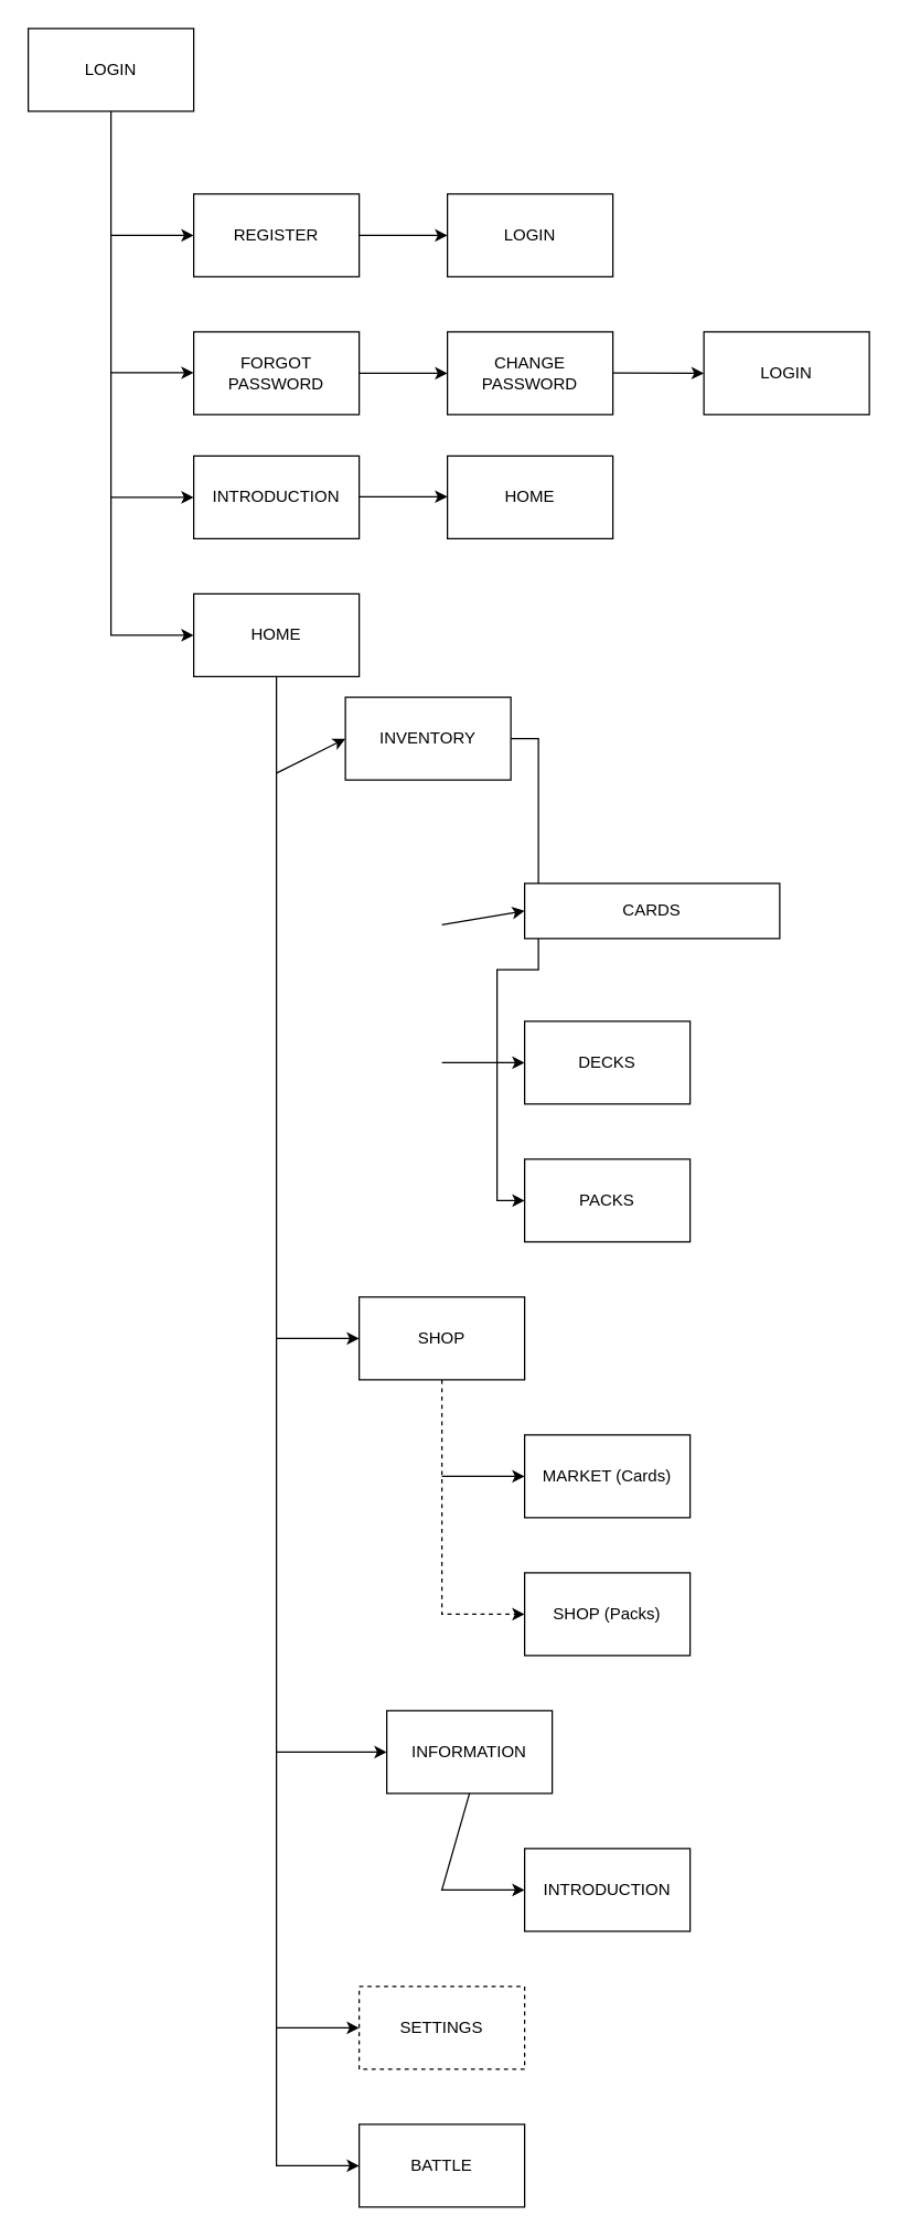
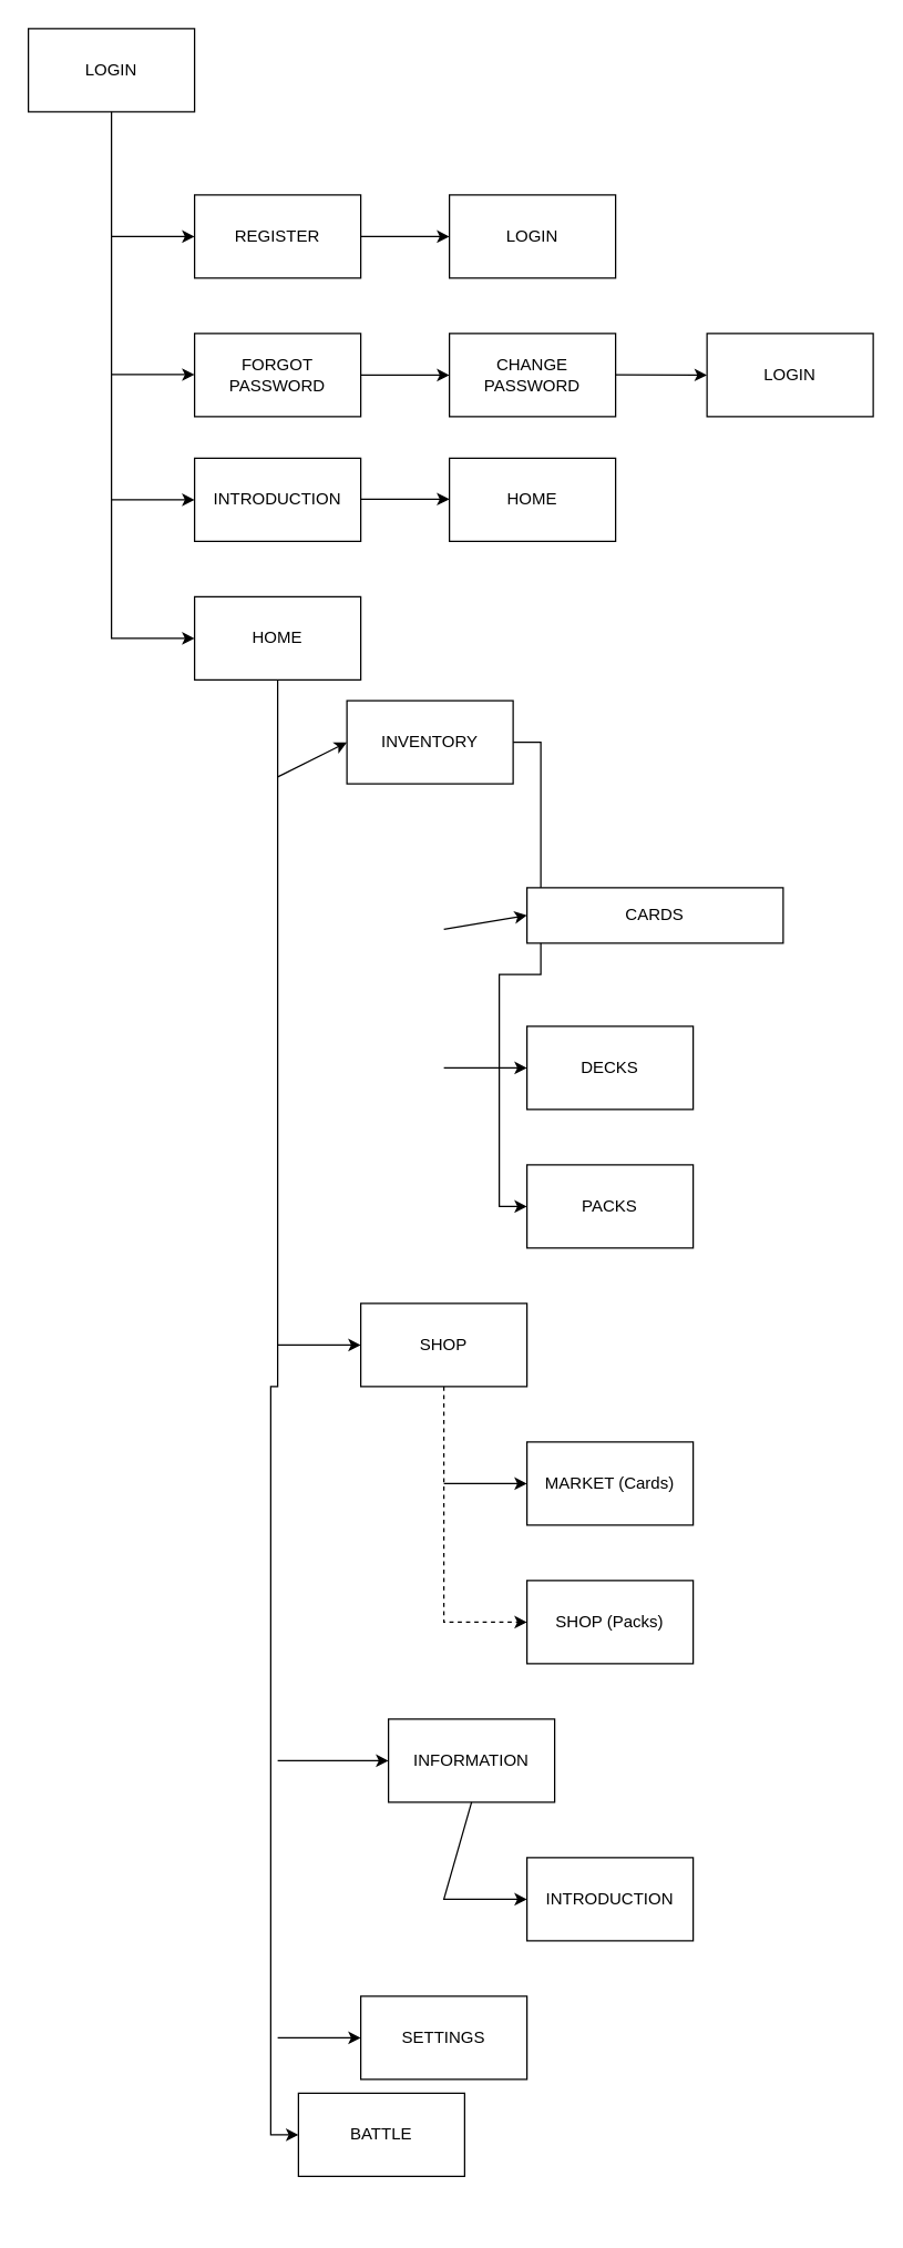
- <mxCell id="16" value="SETTINGS" style="rounded=0;whiteSpace=wrap;html=1;dashed=1;" vertex="1" parent="1"><mxGeometry x="260" y="1440" width="120" height="60" as="geometry" /></mxCell>
+ <mxCell id="16" value="SETTINGS" style="rounded=0;whiteSpace=wrap;html=1;" vertex="1" parent="1"><mxGeometry x="260" y="1440" width="120" height="60" as="geometry" /></mxCell>
- <mxCell id="17" value="BATTLE" style="rounded=0;whiteSpace=wrap;html=1;" vertex="1" parent="1"><mxGeometry x="260" y="1540" width="120" height="60" as="geometry" /></mxCell>
+ <mxCell id="17" value="BATTLE" style="rounded=0;whiteSpace=wrap;html=1;" vertex="1" parent="1"><mxGeometry x="215" y="1510" width="120" height="60" as="geometry" /></mxCell>
